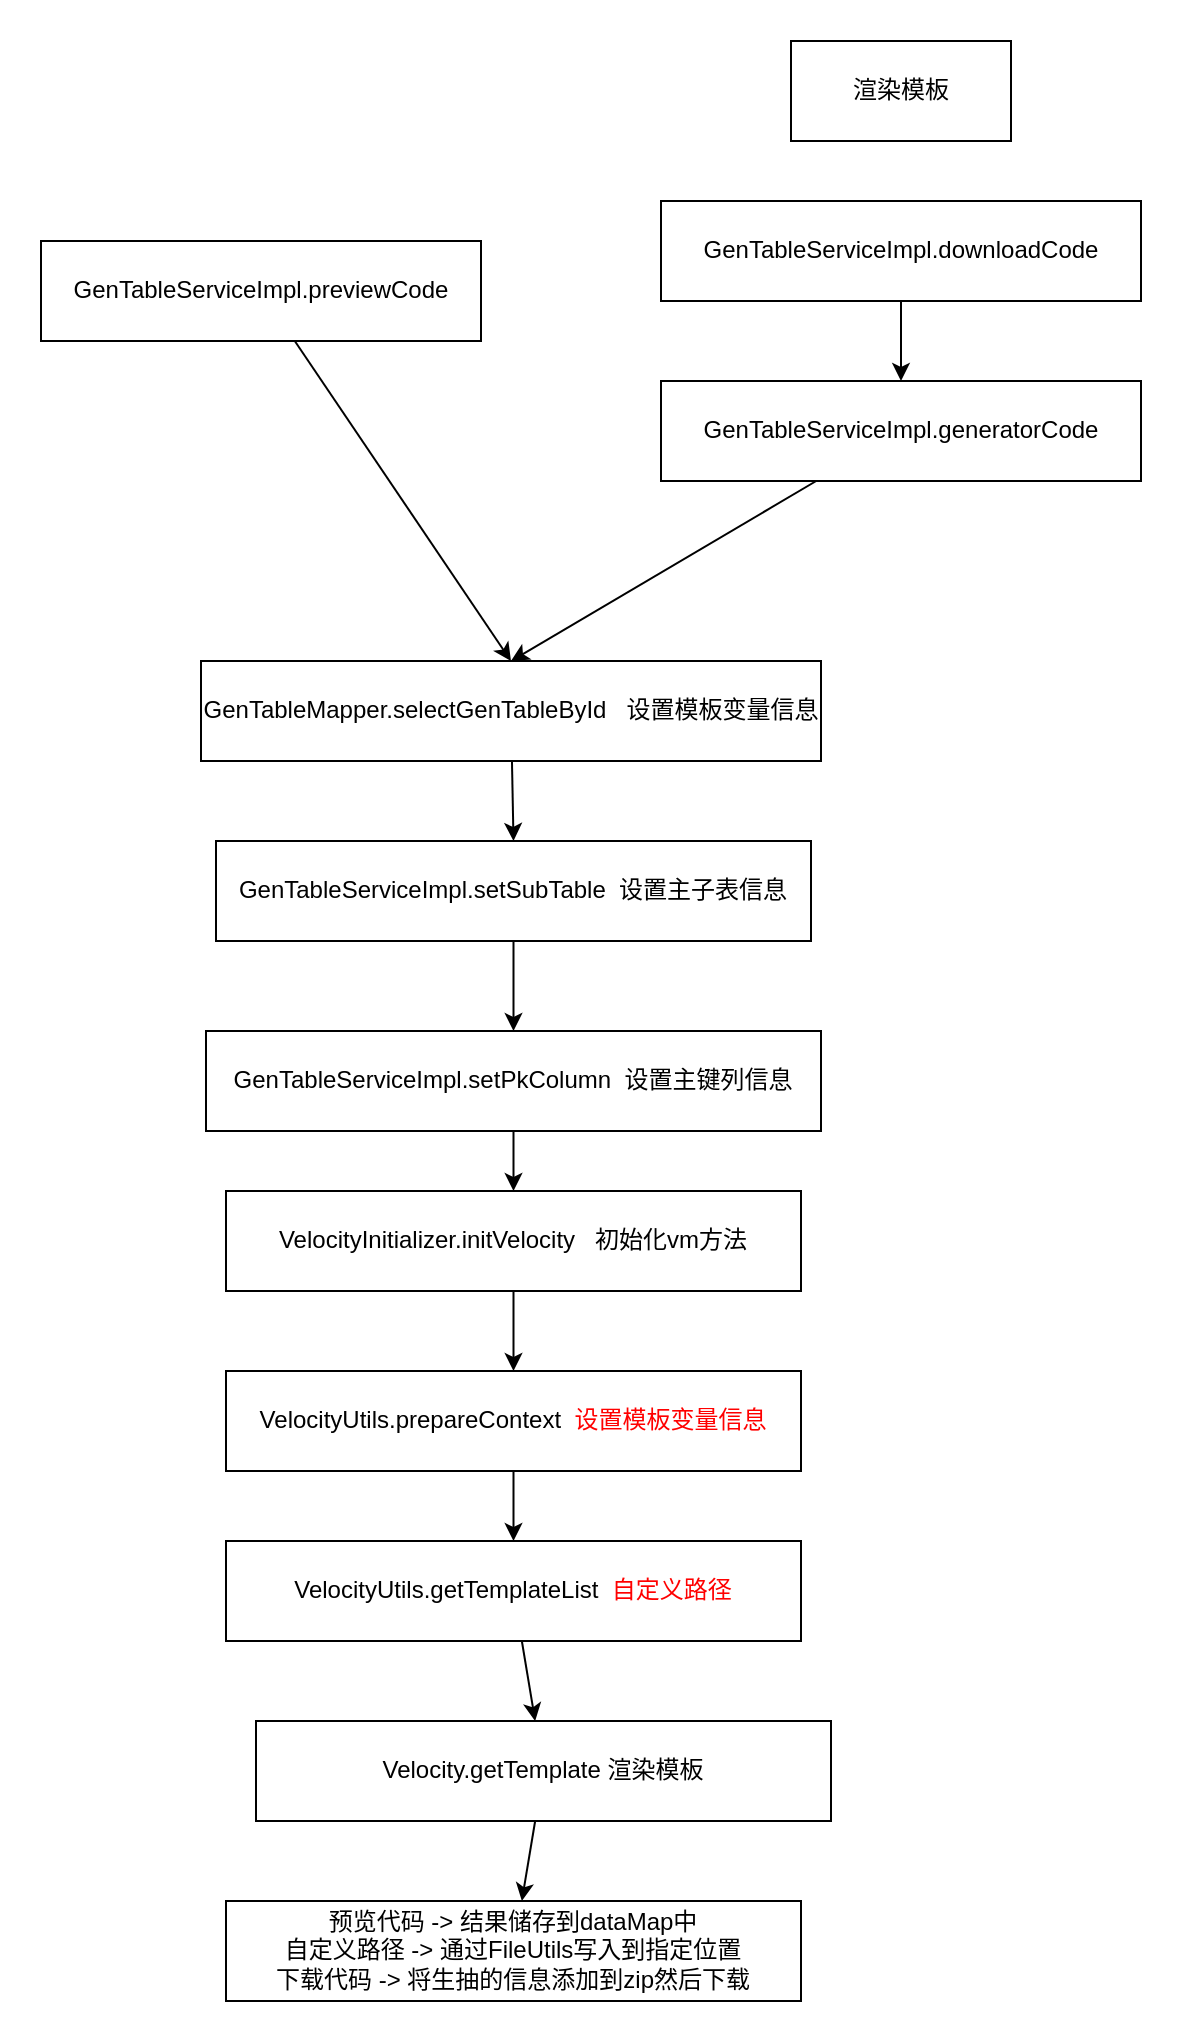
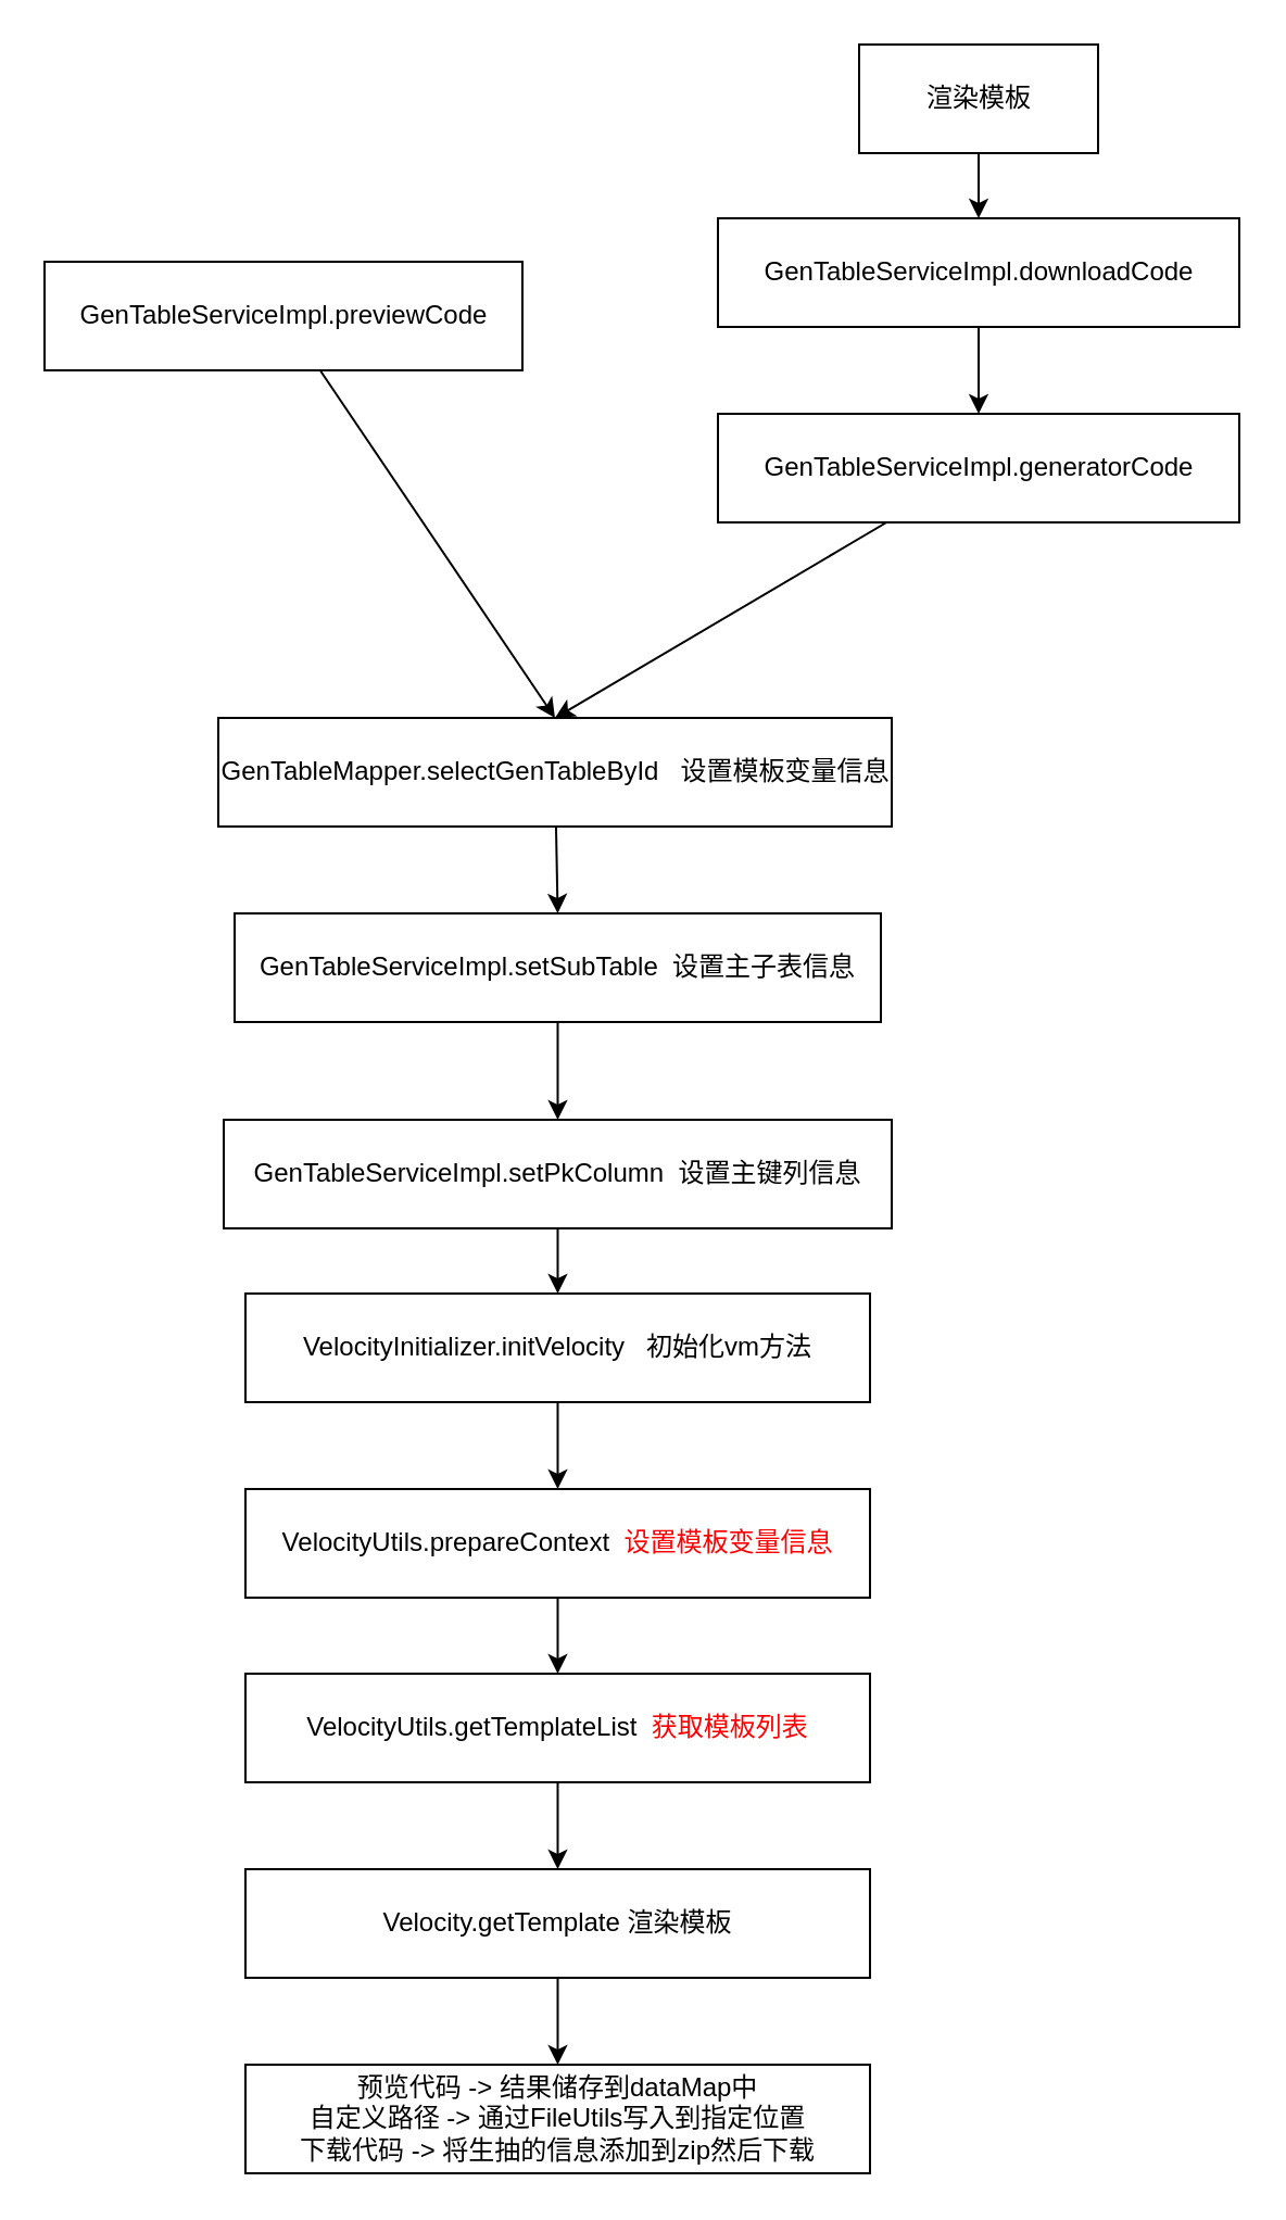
+ <mxCell id="2" value="" style="edgeStyle=none;html=1;" edge="1" parent="1" source="3" target="7"><mxGeometry relative="1" as="geometry" /></mxCell>
- <mxCell id="21" value="VelocityUtils.getTemplateList&amp;nbsp; &lt;font color=&quot;#ff0000&quot;&gt;自定义路径&lt;/font&gt;" style="html=1;" vertex="1" parent="1"><mxGeometry x="112.5" y="770" width="287.5" height="50" as="geometry" /></mxCell>
+ <mxCell id="21" value="VelocityUtils.getTemplateList&amp;nbsp; &lt;font color=&quot;#ff0000&quot;&gt;获取模板列表&lt;/font&gt;" style="html=1;" vertex="1" parent="1"><mxGeometry x="112.5" y="770" width="287.5" height="50" as="geometry" /></mxCell>
- <mxCell id="23" value="Velocity.getTemplate 渲染模板" style="html=1;" vertex="1" parent="1"><mxGeometry x="127.5" y="860" width="287.5" height="50" as="geometry" /></mxCell>
+ <mxCell id="23" value="Velocity.getTemplate 渲染模板" style="html=1;" vertex="1" parent="1"><mxGeometry x="112.5" y="860" width="287.5" height="50" as="geometry" /></mxCell>
